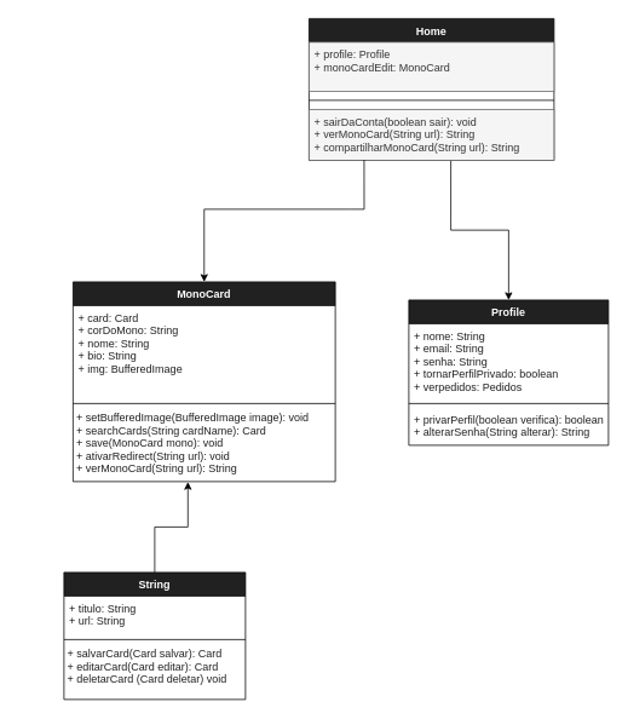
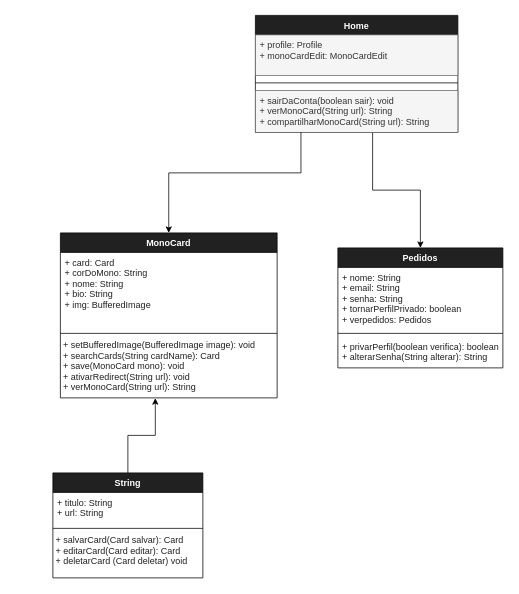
- <mxCell id="3" value="+ profile: Profile&#10;+ monoCardEdit: MonoCard&#10;&#10;" style="text;align=left;verticalAlign=top;spacingLeft=4;spacingRight=4;overflow=hidden;rotatable=0;points=[[0,0.5],[1,0.5]];portConstraint=eastwest;fillColor=#f5f5f5;fontColor=#333333;strokeColor=#666666;" vertex="1" parent="2"><mxGeometry y="26" width="270" height="54" as="geometry" /></mxCell>
+ <mxCell id="3" value="+ profile: Profile&#10;+ monoCardEdit: MonoCardEdit&#10;&#10;" style="text;align=left;verticalAlign=top;spacingLeft=4;spacingRight=4;overflow=hidden;rotatable=0;points=[[0,0.5],[1,0.5]];portConstraint=eastwest;fillColor=#f5f5f5;fontColor=#333333;strokeColor=#666666;" vertex="1" parent="2"><mxGeometry y="26" width="270" height="54" as="geometry" /></mxCell>
- <mxCell id="6" value="Profile" style="swimlane;fontStyle=1;align=center;verticalAlign=top;childLayout=stackLayout;horizontal=1;startSize=26;horizontalStack=0;resizeParent=1;resizeParentMax=0;resizeLast=0;collapsible=1;marginBottom=0;fontColor=#FFFFFF;fillColor=#212121;" vertex="1" parent="1"><mxGeometry x="450" y="330" width="220" height="160" as="geometry" /></mxCell>
+ <mxCell id="6" value="Pedidos" style="swimlane;fontStyle=1;align=center;verticalAlign=top;childLayout=stackLayout;horizontal=1;startSize=26;horizontalStack=0;resizeParent=1;resizeParentMax=0;resizeLast=0;collapsible=1;marginBottom=0;fontColor=#FFFFFF;fillColor=#212121;" vertex="1" parent="1"><mxGeometry x="450" y="330" width="220" height="160" as="geometry" /></mxCell>
